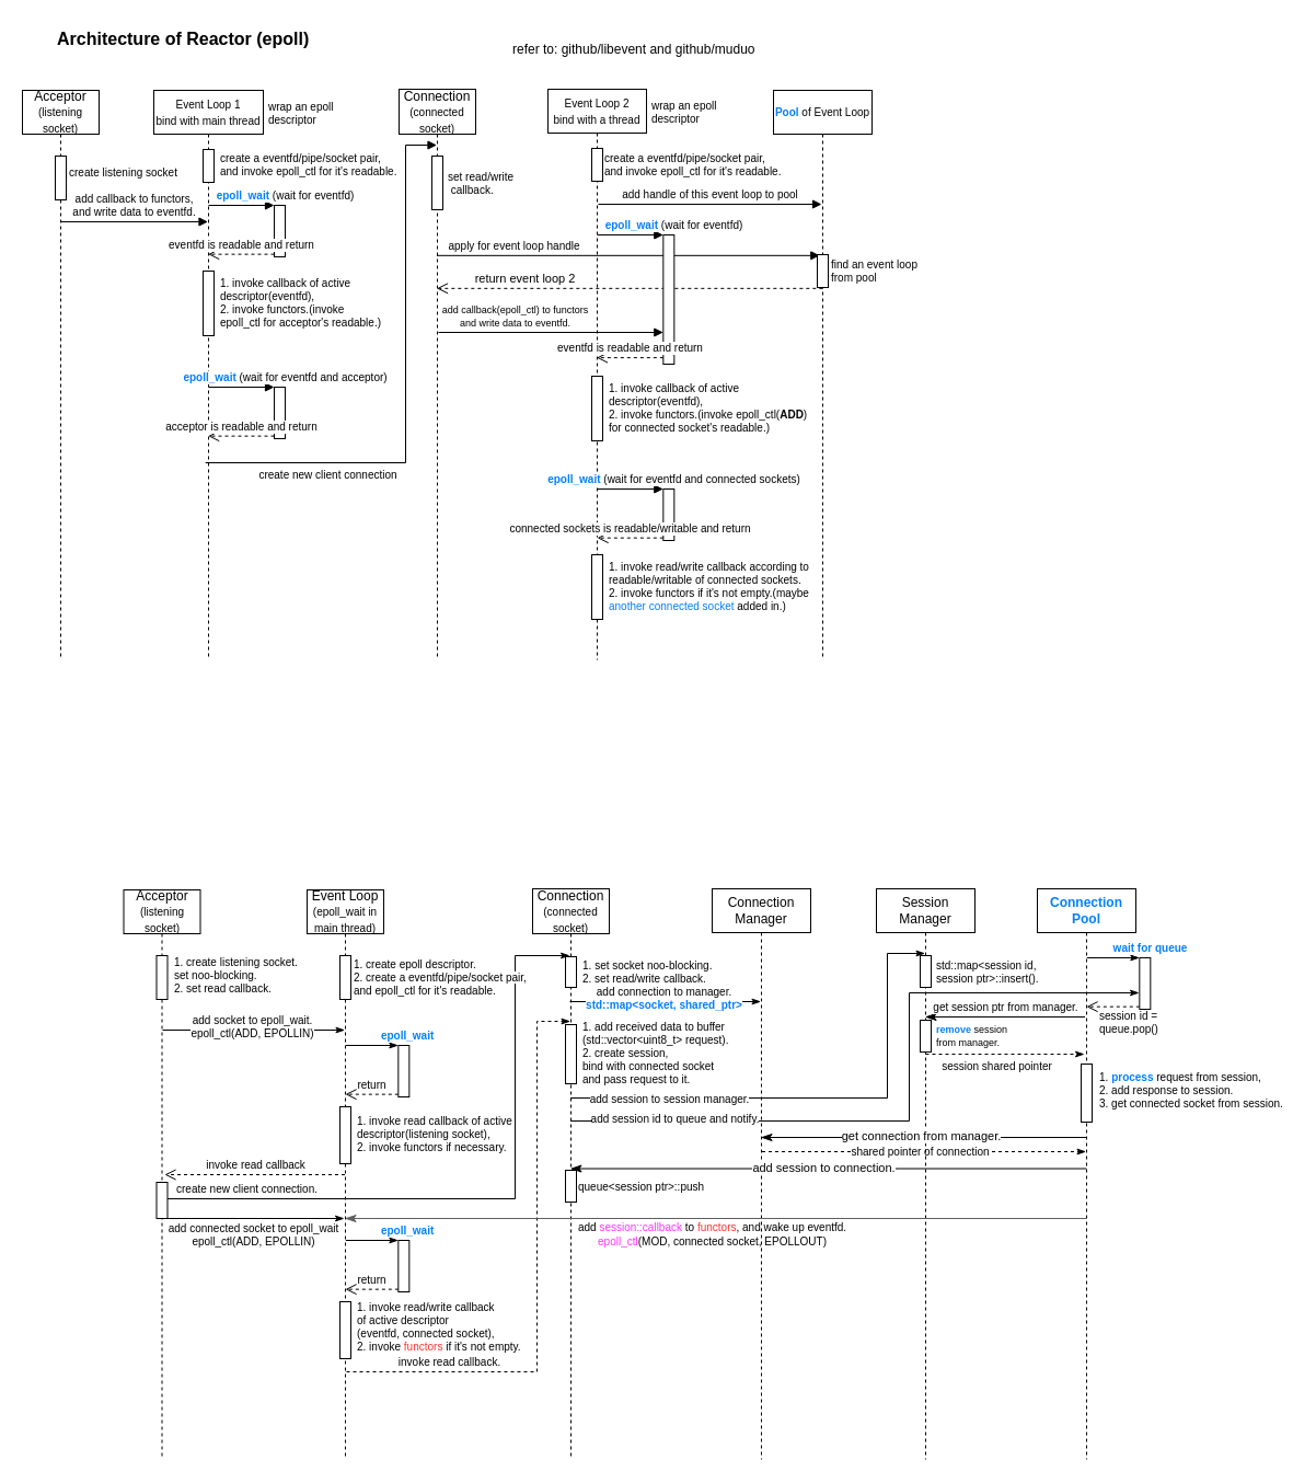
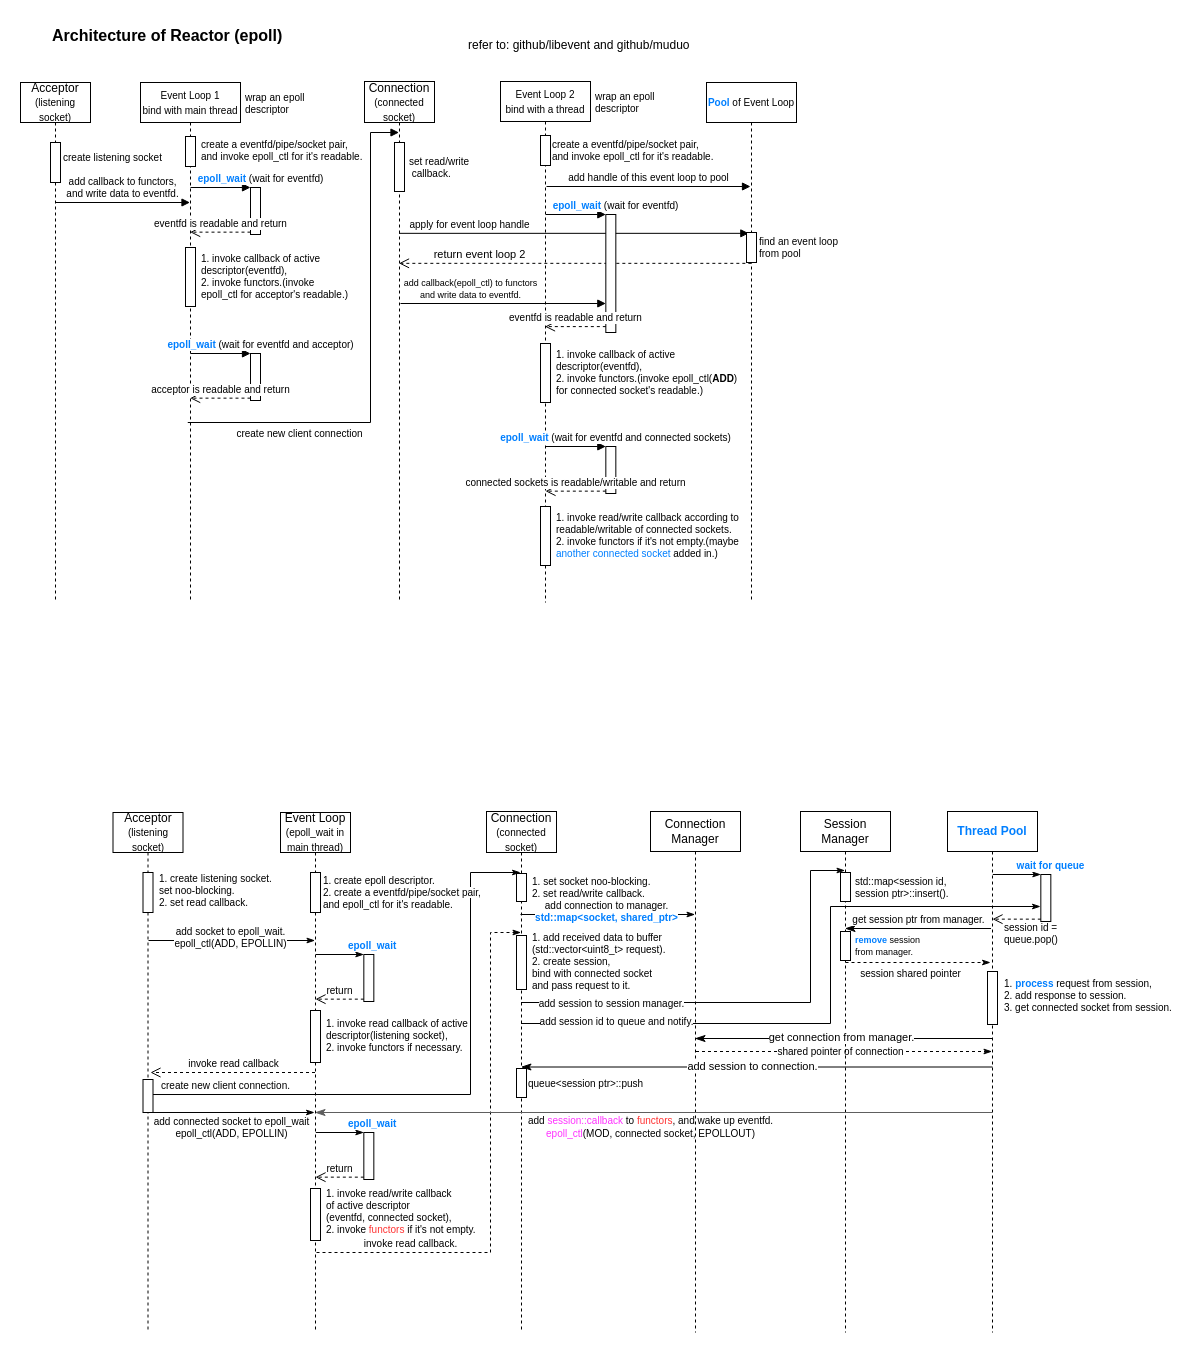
- <mxCell id="77" value="&lt;b&gt;&lt;font color=&quot;#007fff&quot;&gt;Connection Pool&lt;/font&gt;&lt;/b&gt;" style="shape=umlLifeline;perimeter=lifelinePerimeter;whiteSpace=wrap;html=1;container=1;collapsible=0;recursiveResize=0;outlineConnect=0;size=40;" parent="1" vertex="1"><mxGeometry x="947" y="811" width="90" height="521" as="geometry" /></mxCell>
+ <mxCell id="77" value="&lt;b&gt;&lt;font color=&quot;#007fff&quot;&gt;Thread Pool&lt;/font&gt;&lt;/b&gt;" style="shape=umlLifeline;perimeter=lifelinePerimeter;whiteSpace=wrap;html=1;container=1;collapsible=0;recursiveResize=0;outlineConnect=0;size=40;" parent="1" vertex="1"><mxGeometry x="947" y="811" width="90" height="521" as="geometry" /></mxCell>
